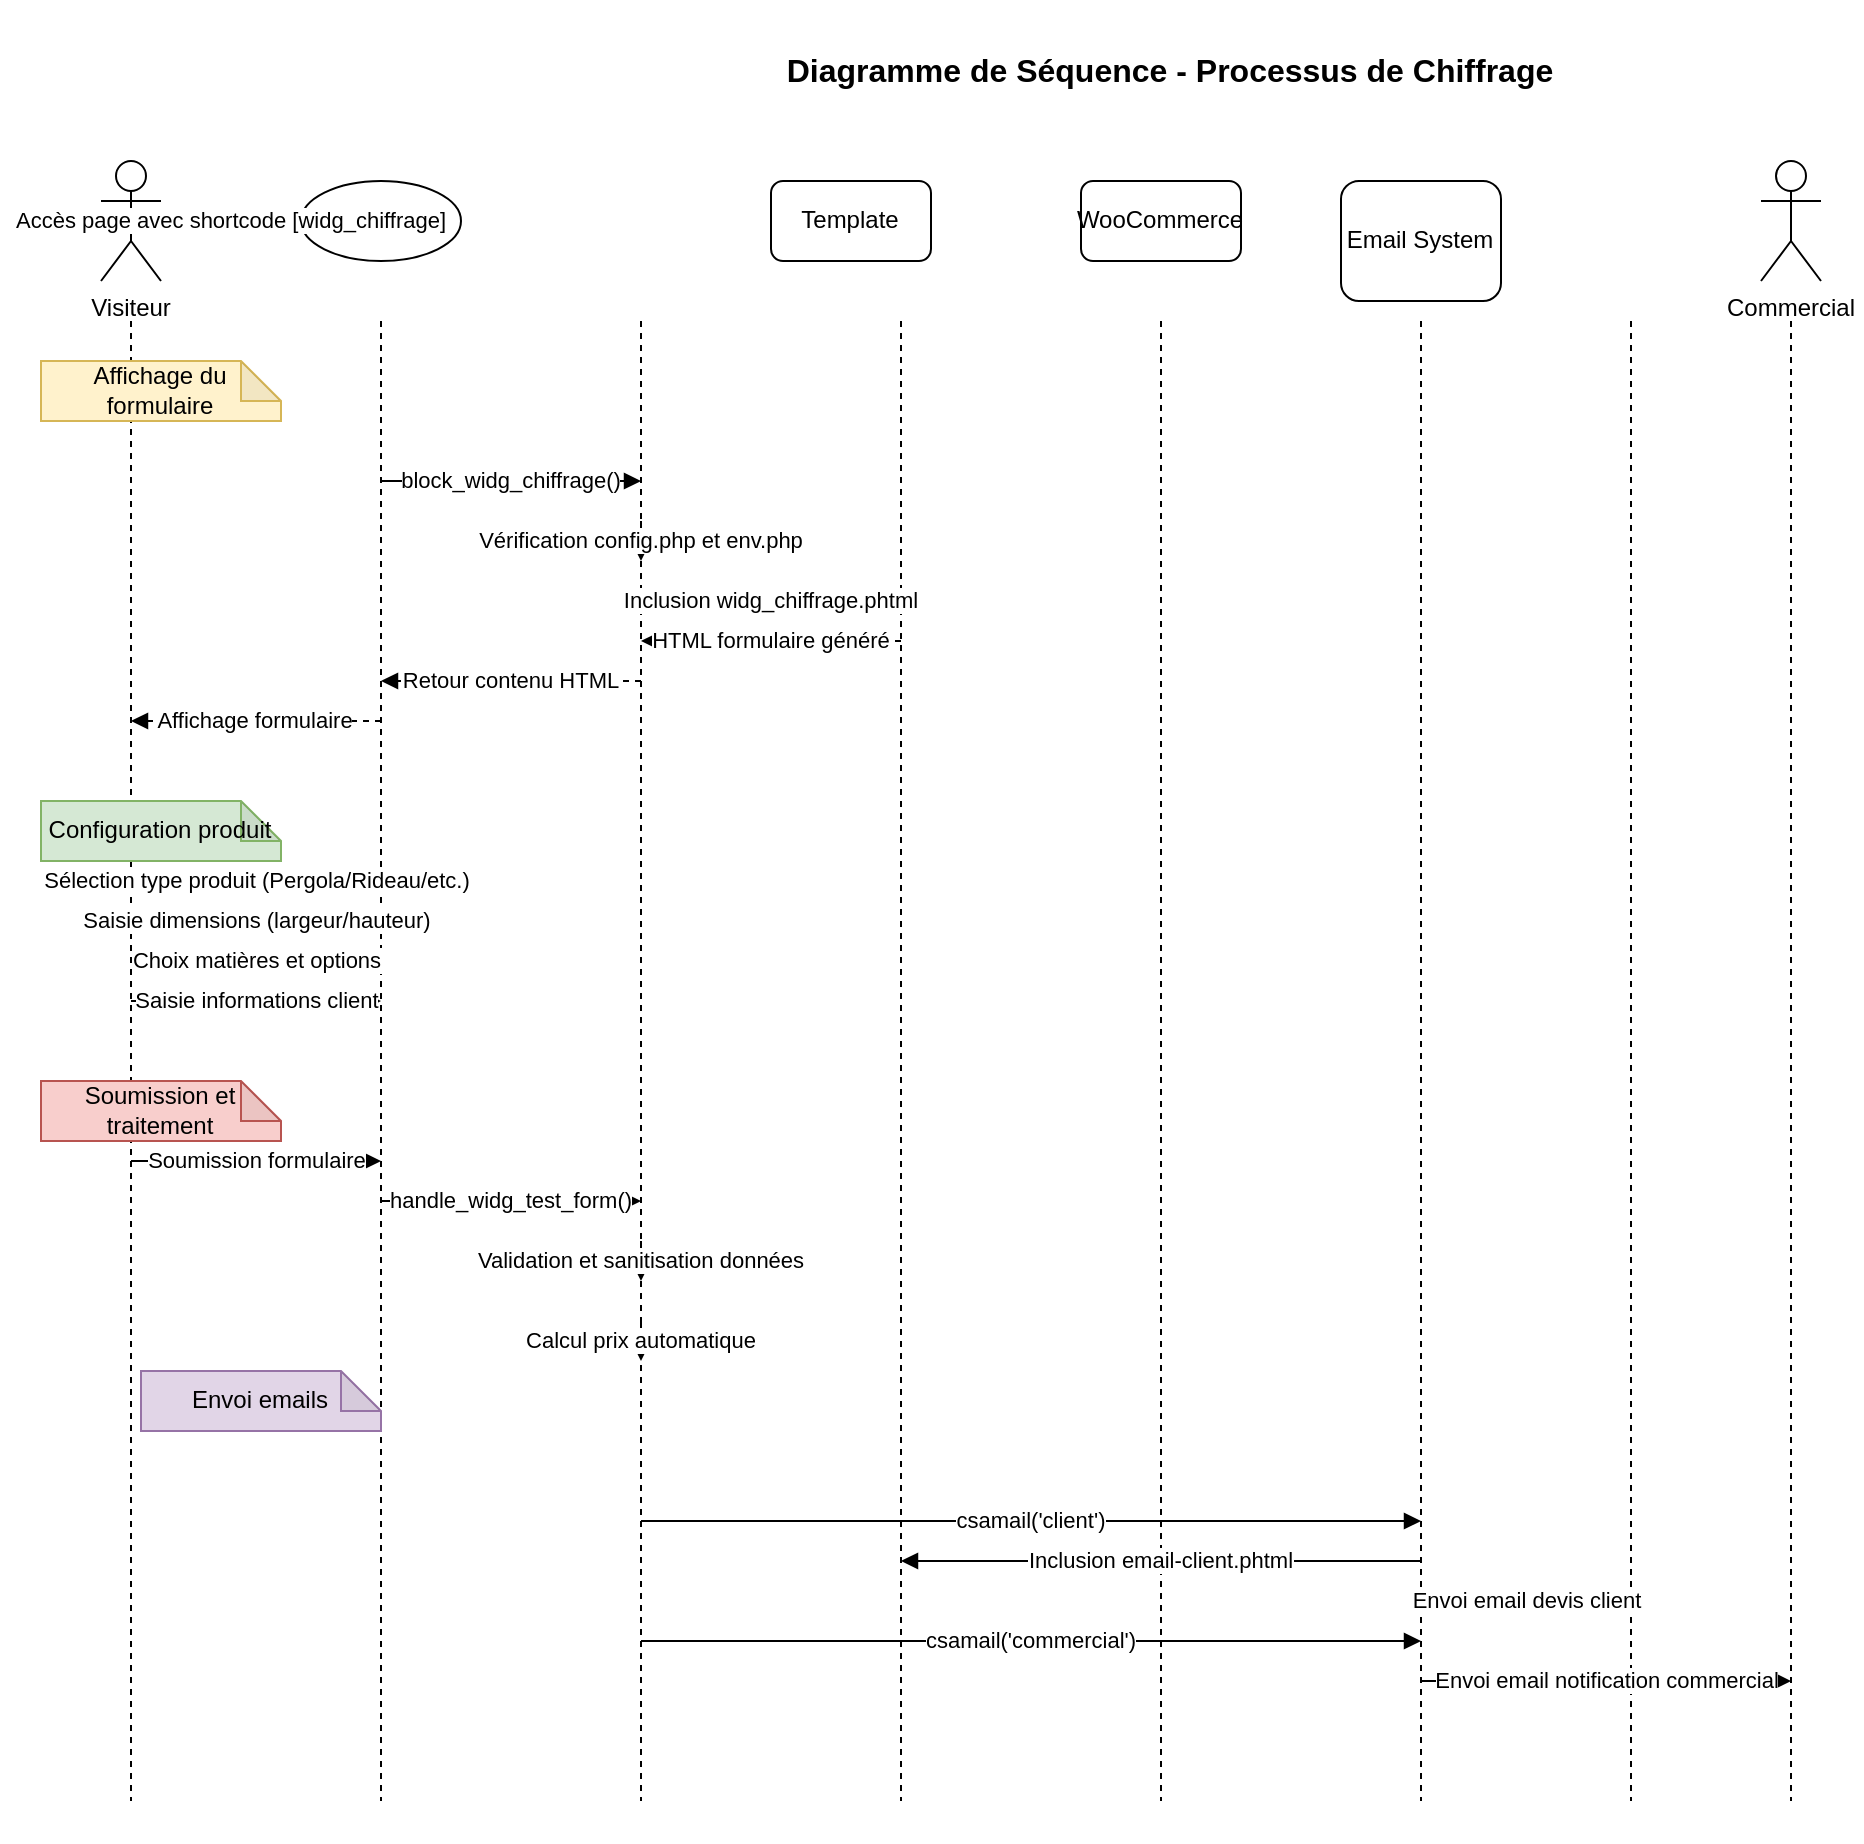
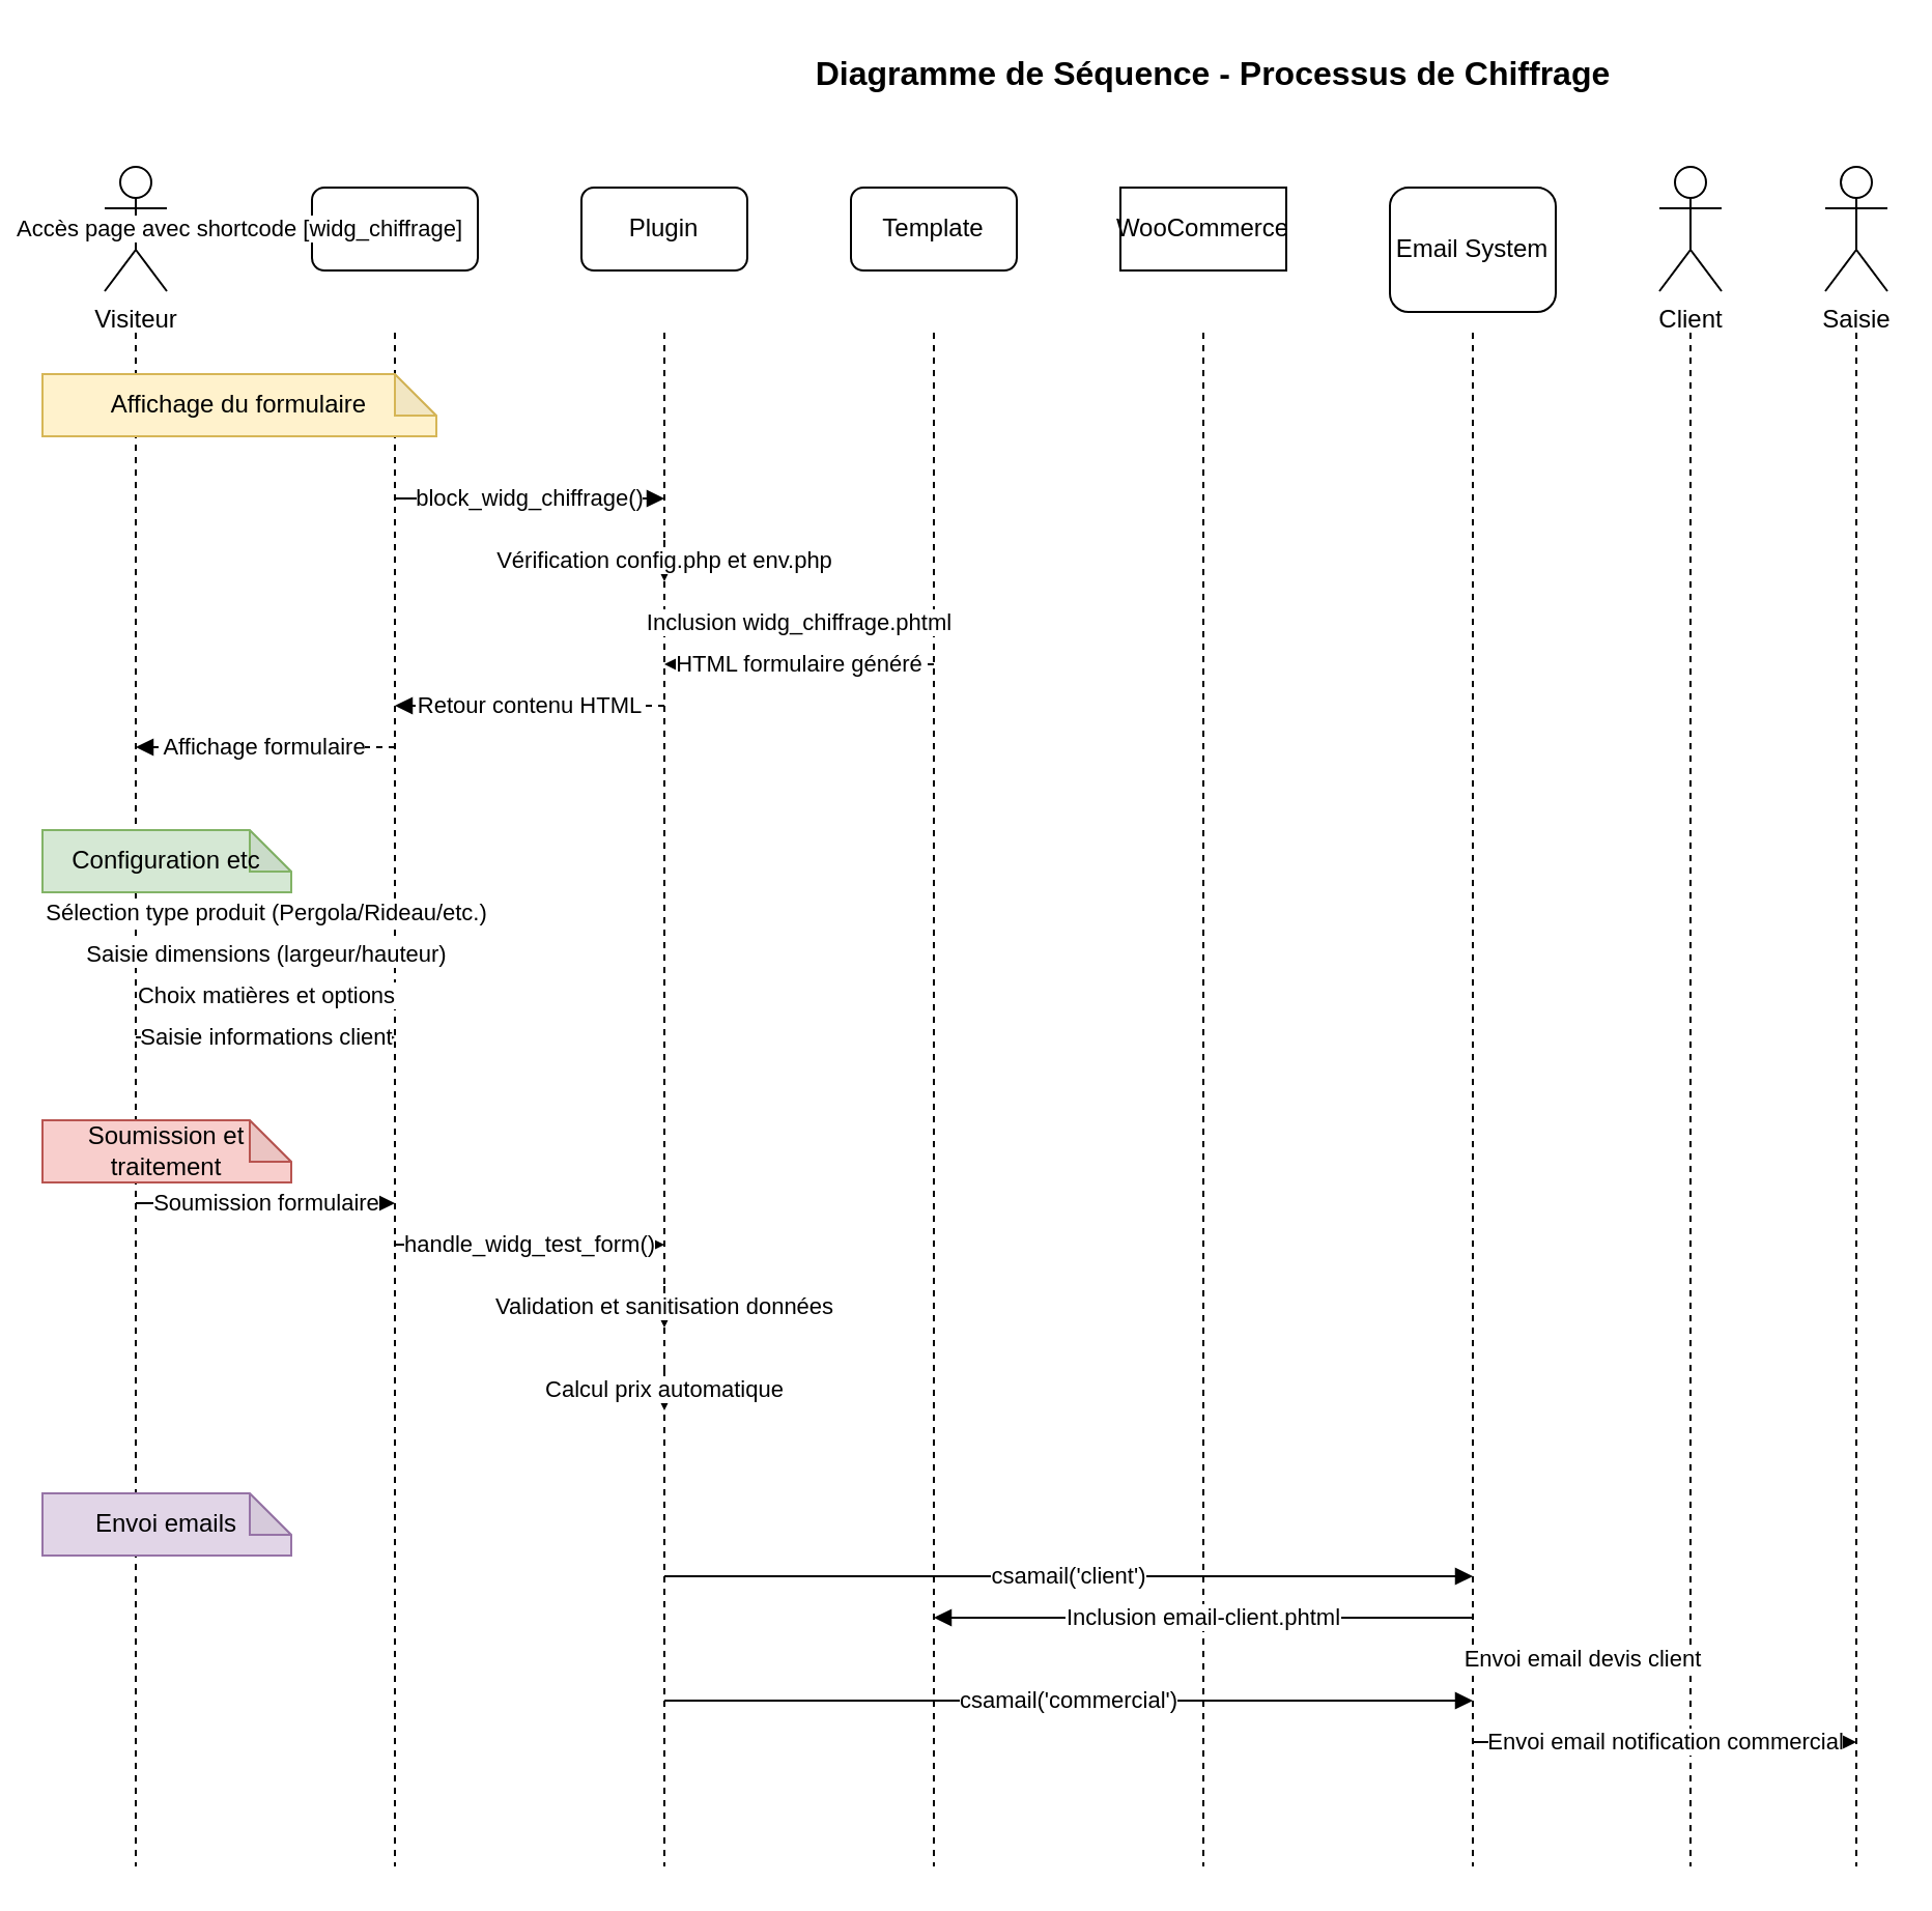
- <mxCell id="4" value="WordPress" style="ellipse;whiteSpace=wrap;html=1;" vertex="1" parent="1"><mxGeometry x="150" y="90" width="80" height="40" as="geometry" /></mxCell>
+ <mxCell id="4" value="WordPress" style="rounded=1;whiteSpace=wrap;html=1;" vertex="1" parent="1"><mxGeometry x="150" y="90" width="80" height="40" as="geometry" /></mxCell>
+ <mxCell id="5" value="Plugin" style="rounded=1;whiteSpace=wrap;html=1;" vertex="1" parent="1"><mxGeometry x="280" y="90" width="80" height="40" as="geometry" /></mxCell>
- <mxCell id="6" value="Template" style="rounded=1;whiteSpace=wrap;html=1;" vertex="1" parent="1"><mxGeometry x="385" y="90" width="80" height="40" as="geometry" /></mxCell>
+ <mxCell id="6" value="Template" style="rounded=1;whiteSpace=wrap;html=1;" vertex="1" parent="1"><mxGeometry x="410" y="90" width="80" height="40" as="geometry" /></mxCell>
- <mxCell id="7" value="WooCommerce" style="rounded=1;whiteSpace=wrap;html=1;" vertex="1" parent="1"><mxGeometry x="540" y="90" width="80" height="40" as="geometry" /></mxCell>
+ <mxCell id="7" value="WooCommerce" style="whiteSpace=wrap;html=1;rounded=0;" vertex="1" parent="1"><mxGeometry x="540" y="90" width="80" height="40" as="geometry" /></mxCell>
+ <mxCell id="9" value="Client" style="shape=umlActor;verticalLabelPosition=bottom;verticalAlign=top;html=1;outlineConnect=0;" vertex="1" parent="1"><mxGeometry x="800" y="80" width="30" height="60" as="geometry" /></mxCell>
- <mxCell id="10" value="Commercial" style="shape=umlActor;verticalLabelPosition=bottom;verticalAlign=top;html=1;outlineConnect=0;" vertex="1" parent="1"><mxGeometry x="880" y="80" width="30" height="60" as="geometry" /></mxCell>
+ <mxCell id="10" value="Saisie" style="shape=umlActor;verticalLabelPosition=bottom;verticalAlign=top;html=1;outlineConnect=0;" vertex="1" parent="1"><mxGeometry x="880" y="80" width="30" height="60" as="geometry" /></mxCell>
- <mxCell id="19" value="Affichage du formulaire" style="shape=note;whiteSpace=wrap;html=1;backgroundTip=1;darkOpacity=0.05;size=20;fillColor=#fff2cc;strokeColor=#d6b656;" vertex="1" parent="1"><mxGeometry x="20" y="180" width="120" height="30" as="geometry" /></mxCell>
+ <mxCell id="19" value="Affichage du formulaire" style="shape=note;whiteSpace=wrap;html=1;backgroundTip=1;darkOpacity=0.05;size=20;fillColor=#fff2cc;strokeColor=#d6b656;" vertex="1" parent="1"><mxGeometry x="20" y="180" width="190" height="30" as="geometry" /></mxCell>
- <mxCell id="27" value="Configuration produit" style="shape=note;whiteSpace=wrap;html=1;backgroundTip=1;darkOpacity=0.05;size=20;fillColor=#d5e8d4;strokeColor=#82b366;" vertex="1" parent="1"><mxGeometry x="20" y="400" width="120" height="30" as="geometry" /></mxCell>
+ <mxCell id="27" value="Configuration etc" style="shape=note;whiteSpace=wrap;html=1;backgroundTip=1;darkOpacity=0.05;size=20;fillColor=#d5e8d4;strokeColor=#82b366;" vertex="1" parent="1"><mxGeometry x="20" y="400" width="120" height="30" as="geometry" /></mxCell>
- <mxCell id="37" value="Envoi emails" style="shape=note;whiteSpace=wrap;html=1;backgroundTip=1;darkOpacity=0.05;size=20;fillColor=#e1d5e7;strokeColor=#9673a6;" vertex="1" parent="1"><mxGeometry x="70" y="685" width="120" height="30" as="geometry" /></mxCell>
+ <mxCell id="37" value="Envoi emails" style="shape=note;whiteSpace=wrap;html=1;backgroundTip=1;darkOpacity=0.05;size=20;fillColor=#e1d5e7;strokeColor=#9673a6;" vertex="1" parent="1"><mxGeometry x="20" y="720" width="120" height="30" as="geometry" /></mxCell>
